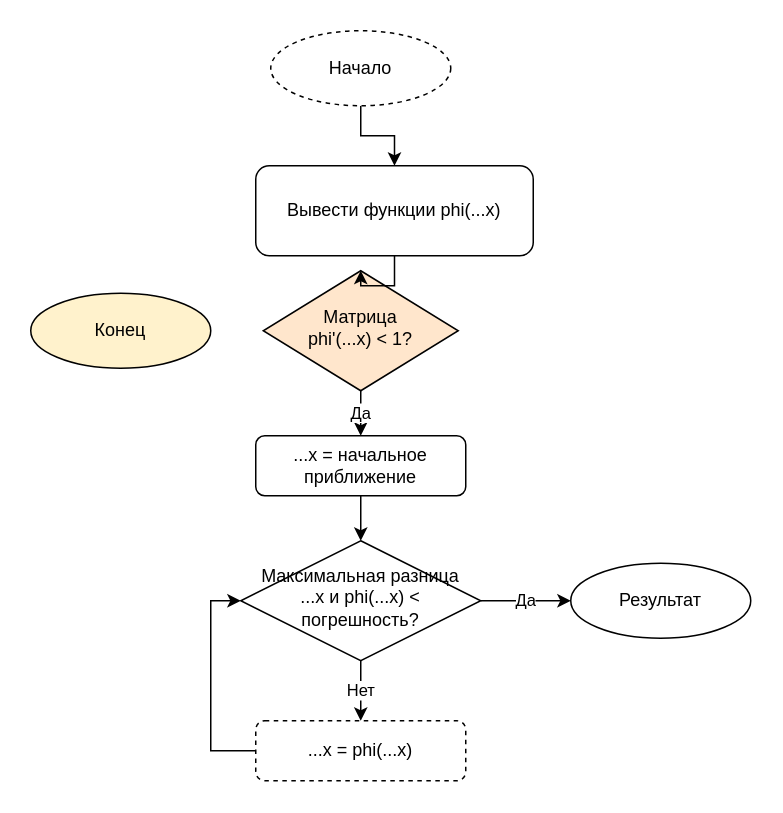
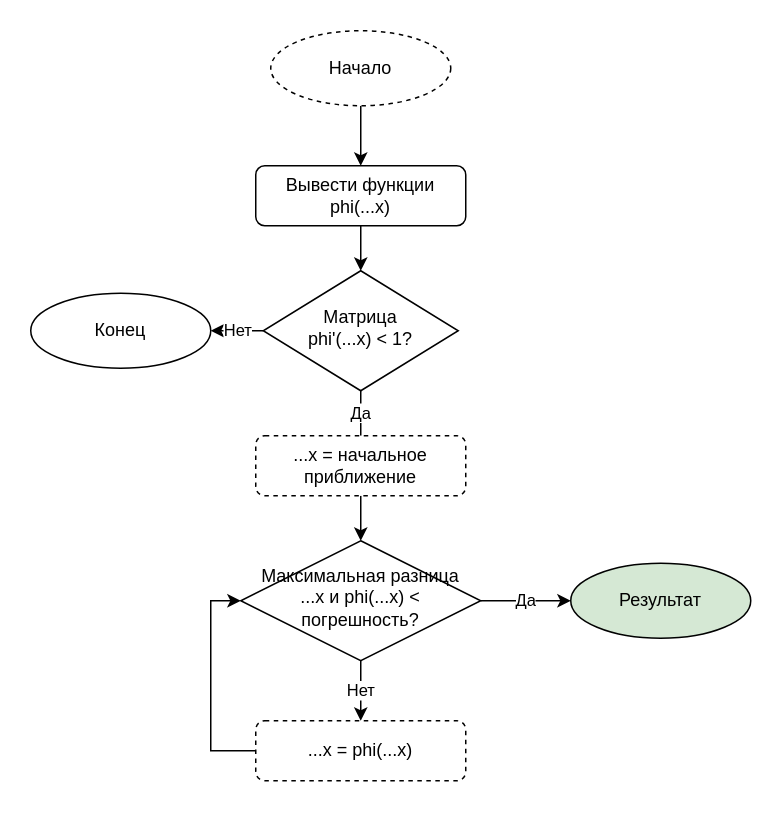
- <mxCell id="8" value="Вывести функции phi(...x)" style="rounded=1;whiteSpace=wrap;html=1;fontSize=12;glass=0;strokeWidth=1;shadow=0;" vertex="1" parent="1"><mxGeometry x="170" y="110" width="185" height="60" as="geometry" /></mxCell>
+ <mxCell id="8" value="Вывести функции phi(...x)" style="rounded=1;whiteSpace=wrap;html=1;fontSize=12;glass=0;strokeWidth=1;shadow=0;" vertex="1" parent="1"><mxGeometry x="170" y="110" width="140" height="40" as="geometry" /></mxCell>
- <mxCell id="9" value="Конец" style="ellipse;whiteSpace=wrap;html=1;fillColor=#fff2cc;" vertex="1" parent="1"><mxGeometry x="20" y="195" width="120" height="50" as="geometry" /></mxCell>
+ <mxCell id="9" value="Конец" style="ellipse;whiteSpace=wrap;html=1;" vertex="1" parent="1"><mxGeometry x="20" y="195" width="120" height="50" as="geometry" /></mxCell>
+ <mxCell id="2" value="Нет" style="edgeStyle=orthogonalEdgeStyle;rounded=0;orthogonalLoop=1;jettySize=auto;html=1;entryX=1;entryY=0.5;entryDx=0;entryDy=0;" edge="1" parent="1" source="4" target="9"><mxGeometry relative="1" as="geometry" /></mxCell>
- <mxCell id="4" value="Матрица&lt;br&gt;phi'(...x) &amp;lt; 1?" style="rhombus;whiteSpace=wrap;html=1;shadow=0;fontFamily=Helvetica;fontSize=12;align=center;strokeWidth=1;spacing=6;spacingTop=-4;fillColor=#ffe6cc;" parent="1" vertex="1"><mxGeometry x="175" y="180" width="130" height="80" as="geometry" /></mxCell>
+ <mxCell id="4" value="Матрица&lt;br&gt;phi'(...x) &amp;lt; 1?" style="rhombus;whiteSpace=wrap;html=1;shadow=0;fontFamily=Helvetica;fontSize=12;align=center;strokeWidth=1;spacing=6;spacingTop=-4;" parent="1" vertex="1"><mxGeometry x="175" y="180" width="130" height="80" as="geometry" /></mxCell>
- <mxCell id="3" value="Да" style="edgeStyle=orthogonalEdgeStyle;rounded=0;orthogonalLoop=1;jettySize=auto;html=1;entryX=0.5;entryY=0;entryDx=0;entryDy=0;" edge="1" parent="1" source="4" target="13"><mxGeometry relative="1" as="geometry" /></mxCell>
+ <mxCell id="3" value="Да" style="edgeStyle=orthogonalEdgeStyle;rounded=0;orthogonalLoop=1;jettySize=auto;html=1;entryX=0.5;entryY=0;entryDx=0;entryDy=0;endArrow=none;" edge="1" parent="1" source="4" target="13"><mxGeometry relative="1" as="geometry" /></mxCell>
- <mxCell id="13" value="...x = начальное приближение" style="rounded=1;whiteSpace=wrap;html=1;fontSize=12;glass=0;strokeWidth=1;shadow=0;" vertex="1" parent="1"><mxGeometry x="170" y="290" width="140" height="40" as="geometry" /></mxCell>
+ <mxCell id="13" value="...x = начальное приближение" style="rounded=1;whiteSpace=wrap;html=1;fontSize=12;glass=0;strokeWidth=1;shadow=0;dashed=1;" vertex="1" parent="1"><mxGeometry x="170" y="290" width="140" height="40" as="geometry" /></mxCell>
- <mxCell id="17" value="Результат" style="ellipse;whiteSpace=wrap;html=1;" vertex="1" parent="1"><mxGeometry x="380" y="375" width="120" height="50" as="geometry" /></mxCell>
+ <mxCell id="17" value="Результат" style="ellipse;whiteSpace=wrap;html=1;fillColor=#d5e8d4;" vertex="1" parent="1"><mxGeometry x="380" y="375" width="120" height="50" as="geometry" /></mxCell>
